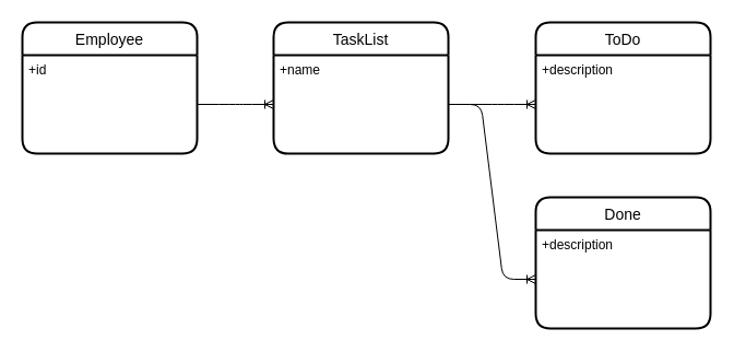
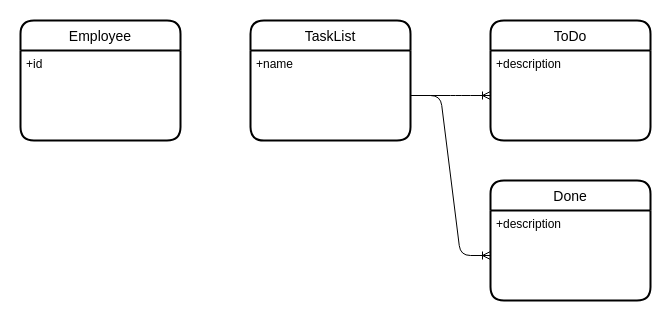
- <mxCell id="4" value="" style="edgeStyle=entityRelationEdgeStyle;fontSize=12;html=1;endArrow=ERoneToMany;entryX=0;entryY=0.5;entryDx=0;entryDy=0;" edge="1" parent="1" source="3" target="6"><mxGeometry width="100" height="100" relative="1" as="geometry"><mxPoint x="70" y="370" as="sourcePoint" /><mxPoint x="170" y="270" as="targetPoint" /></mxGeometry></mxCell>
